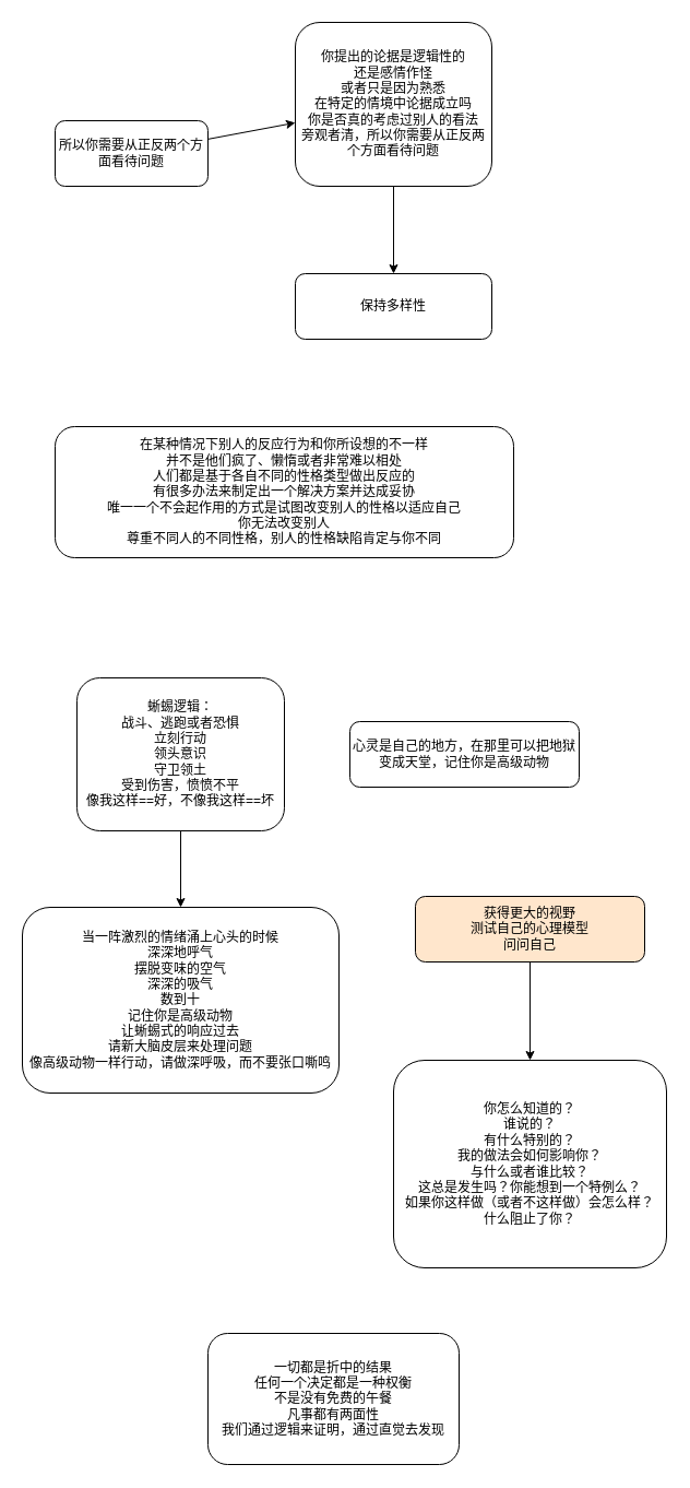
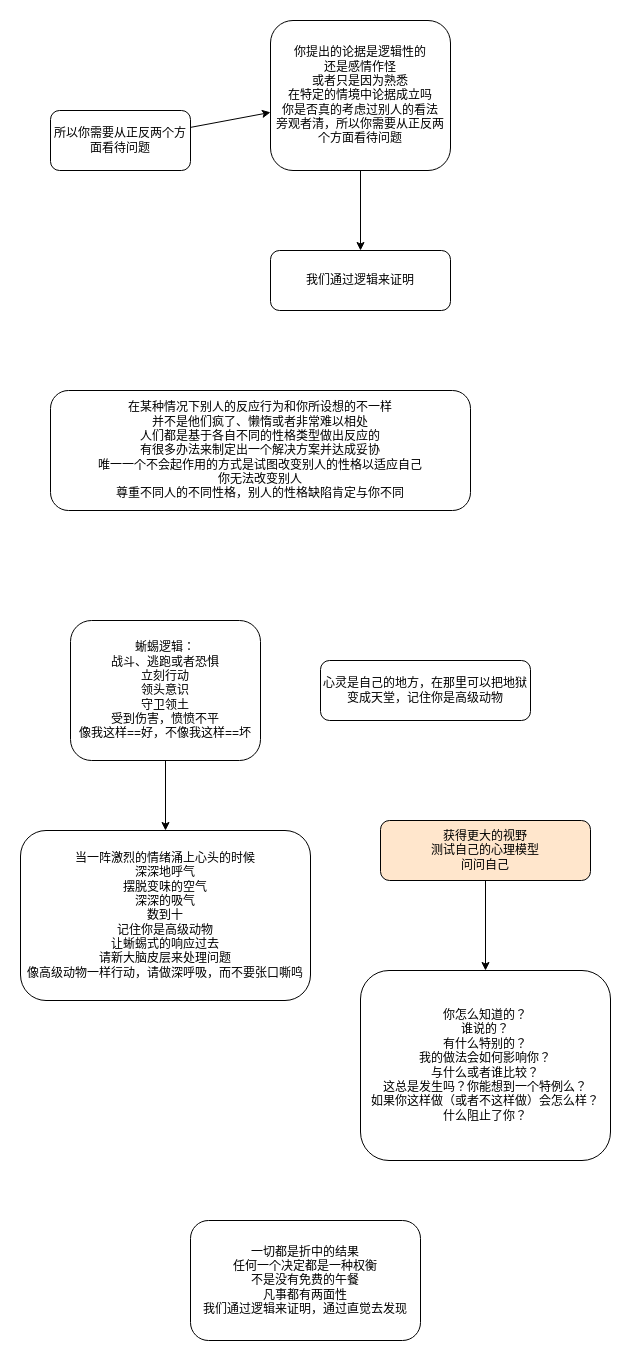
- <mxCell id="6" value="保持多样性" style="rounded=1;whiteSpace=wrap;html=1;" vertex="1" parent="1"><mxGeometry x="270" y="250" width="180" height="60" as="geometry" /></mxCell>
+ <mxCell id="6" value="我们通过逻辑来证明" style="rounded=1;whiteSpace=wrap;html=1;" vertex="1" parent="1"><mxGeometry x="270" y="250" width="180" height="60" as="geometry" /></mxCell>
